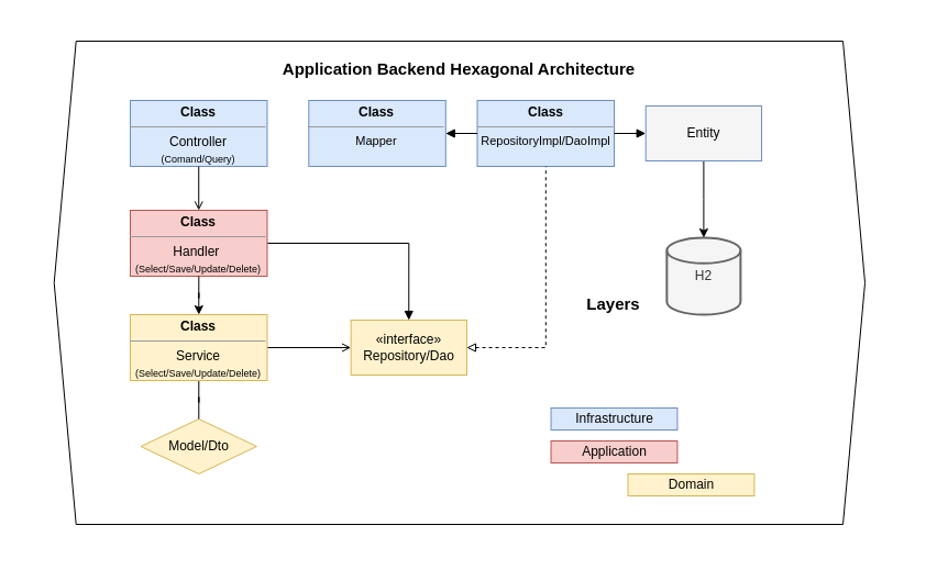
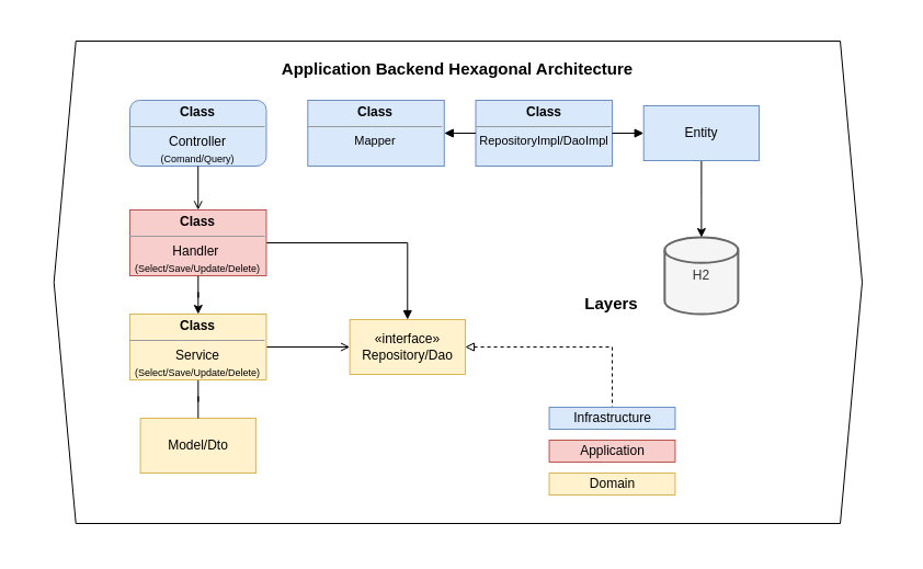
- <mxCell id="7" value="&lt;p style=&quot;margin: 0px ; margin-top: 4px ; text-align: center&quot;&gt;&lt;b&gt;Class&lt;/b&gt;&lt;/p&gt;&lt;hr size=&quot;1&quot;&gt;&lt;div style=&quot;text-align: center&quot;&gt;&lt;span&gt;Controller&lt;/span&gt;&lt;/div&gt;&lt;div style=&quot;text-align: center&quot;&gt;&lt;span&gt;&lt;font style=&quot;font-size: 9px&quot;&gt;(Comand/Query)&lt;/font&gt;&lt;/span&gt;&lt;/div&gt;" style="verticalAlign=top;align=left;overflow=fill;fontSize=12;fontFamily=Helvetica;html=1;fillColor=#dae8fc;strokeColor=#6c8ebf;" vertex="1" parent="4"><mxGeometry x="69.278" y="54" width="124.478" height="60" as="geometry" /></mxCell>
+ <mxCell id="7" value="&lt;p style=&quot;margin: 0px ; margin-top: 4px ; text-align: center&quot;&gt;&lt;b&gt;Class&lt;/b&gt;&lt;/p&gt;&lt;hr size=&quot;1&quot;&gt;&lt;div style=&quot;text-align: center&quot;&gt;&lt;span&gt;Controller&lt;/span&gt;&lt;/div&gt;&lt;div style=&quot;text-align: center&quot;&gt;&lt;span&gt;&lt;font style=&quot;font-size: 9px&quot;&gt;(Comand/Query)&lt;/font&gt;&lt;/span&gt;&lt;/div&gt;" style="verticalAlign=top;align=left;overflow=fill;fontSize=12;fontFamily=Helvetica;html=1;fillColor=#dae8fc;strokeColor=#6c8ebf;rounded=1;" vertex="1" parent="4"><mxGeometry x="69.278" y="54" width="124.478" height="60" as="geometry" /></mxCell>
- <mxCell id="28" value="Entity" style="html=1;strokeColor=#6C8EBF;fillColor=#f5f5f5;" vertex="1" parent="4"><mxGeometry x="537.984" y="59" width="105.328" height="50" as="geometry" /></mxCell>
+ <mxCell id="28" value="Entity" style="html=1;strokeColor=#6C8EBF;fillColor=#DAE8FC;" vertex="1" parent="4"><mxGeometry x="537.984" y="59" width="105.328" height="50" as="geometry" /></mxCell>
- <mxCell id="18" style="edgeStyle=orthogonalEdgeStyle;rounded=0;orthogonalLoop=1;jettySize=auto;html=1;endArrow=none;endFill=0;dashed=1;startArrow=block;startFill=0;" edge="1" parent="4" source="8" target="17"><mxGeometry relative="1" as="geometry" /></mxCell>
+ <mxCell id="18" style="edgeStyle=orthogonalEdgeStyle;rounded=0;orthogonalLoop=1;jettySize=auto;html=1;endArrow=none;endFill=0;dashed=1;startArrow=block;startFill=0;" edge="1" parent="4" source="8" target="23"><mxGeometry relative="1" as="geometry" /></mxCell>
- <mxCell id="9" value="Model/Dto" style="rhombus;html=1;fillColor=#fff2cc;strokeColor=#d6b656;" vertex="1" parent="4"><mxGeometry x="78.854" y="344" width="105.328" height="50" as="geometry" /></mxCell>
+ <mxCell id="9" value="Model/Dto" style="html=1;fillColor=#fff2cc;strokeColor=#d6b656;" vertex="1" parent="4"><mxGeometry x="78.854" y="344" width="105.328" height="50" as="geometry" /></mxCell>
- <mxCell id="25" value="Domain" style="rounded=0;whiteSpace=wrap;html=1;fillColor=#fff2cc;strokeColor=#d6b656;" vertex="1" parent="4"><mxGeometry x="521.809" y="394" width="114.903" height="20" as="geometry" /></mxCell>
+ <mxCell id="25" value="Domain" style="rounded=0;whiteSpace=wrap;html=1;fillColor=#fff2cc;strokeColor=#d6b656;" vertex="1" parent="4"><mxGeometry x="451.809" y="394" width="114.903" height="20" as="geometry" /></mxCell>
